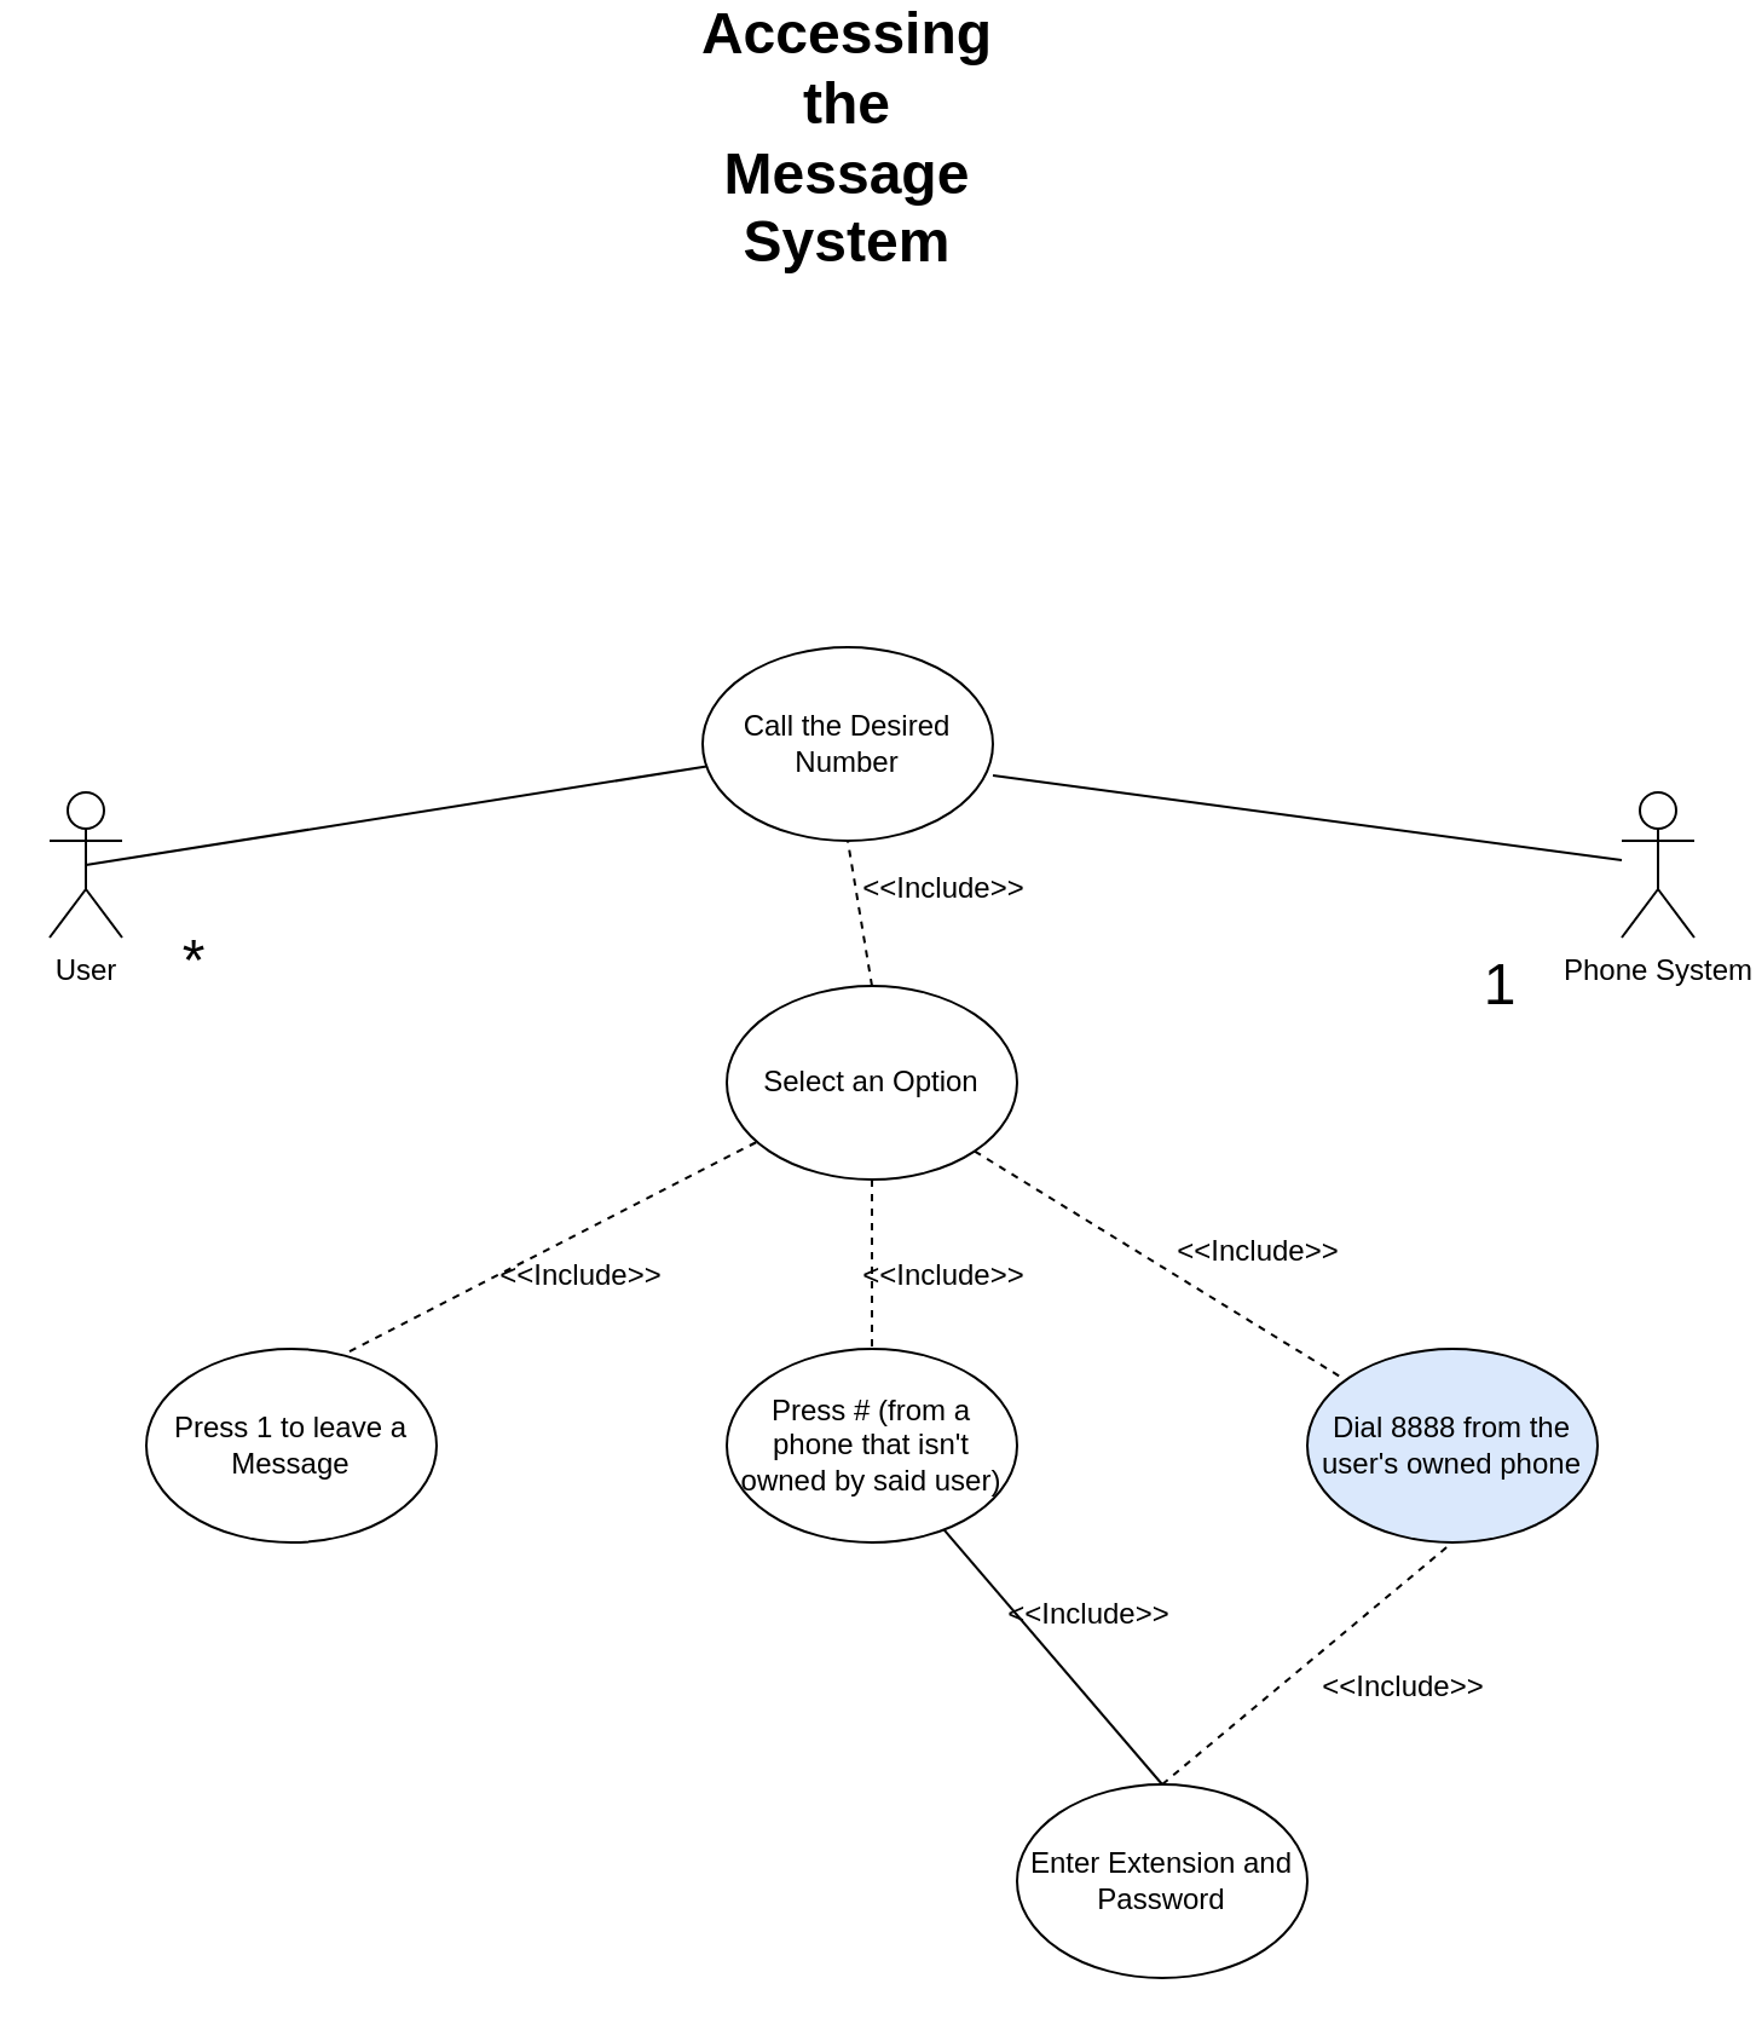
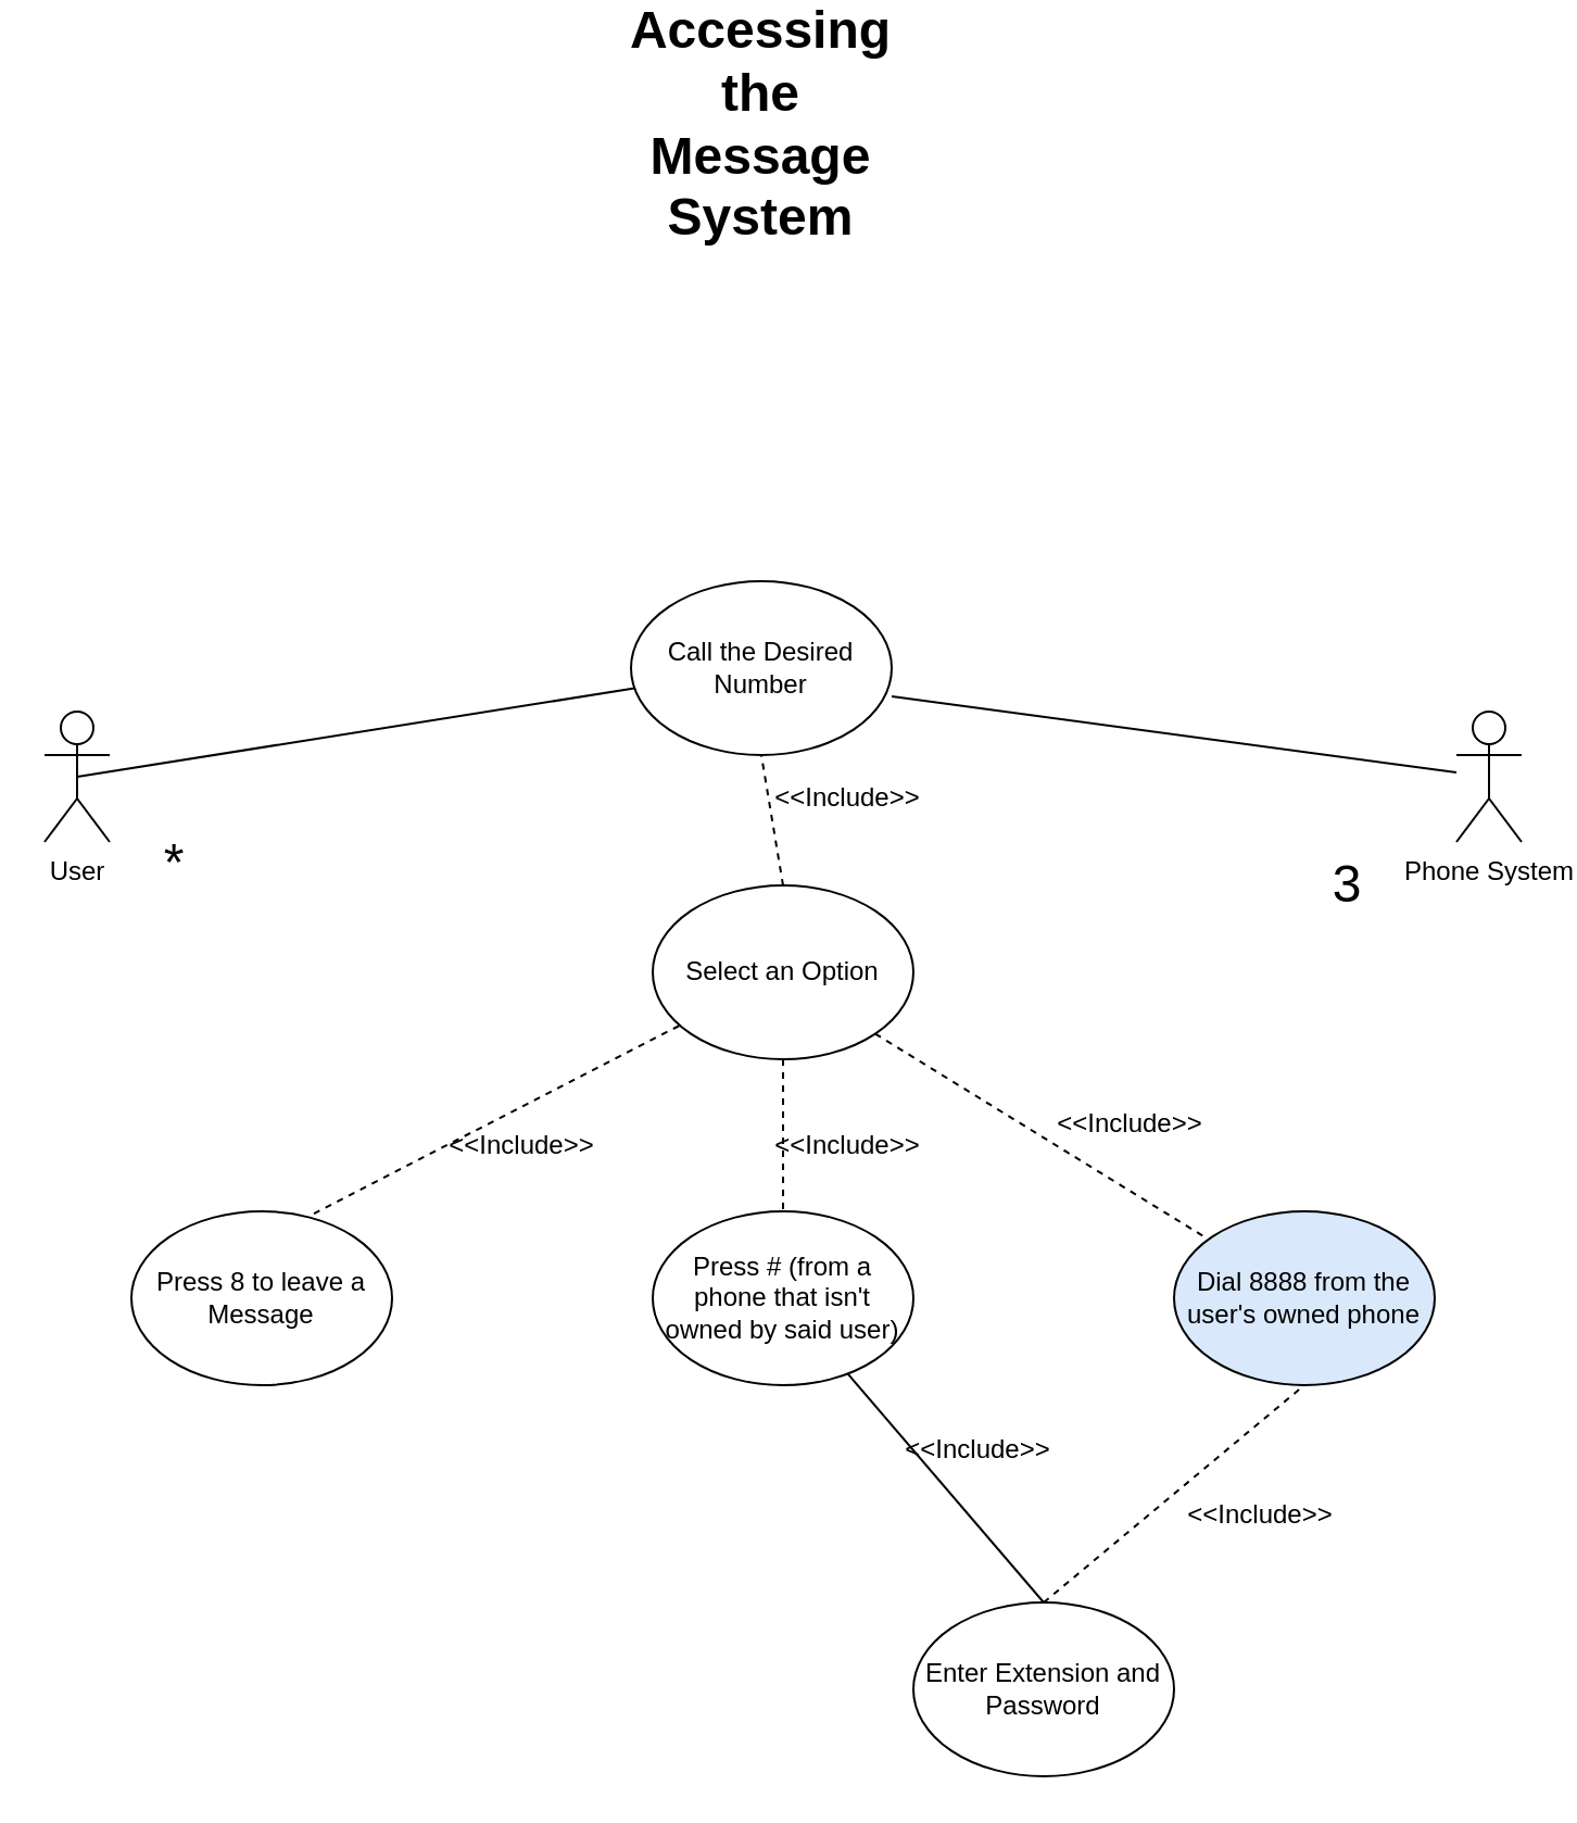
- <mxCell id="26" value="1" style="text;html=1;strokeColor=none;fillColor=none;align=center;verticalAlign=middle;whiteSpace=wrap;rounded=0;fontSize=24;" parent="1" vertex="1"><mxGeometry x="600" y="370" width="40" height="20" as="geometry" /></mxCell>
+ <mxCell id="26" value="3" style="text;html=1;strokeColor=none;fillColor=none;align=center;verticalAlign=middle;whiteSpace=wrap;rounded=0;fontSize=24;" parent="1" vertex="1"><mxGeometry x="600" y="370" width="40" height="20" as="geometry" /></mxCell>
- <mxCell id="8" value="Press 1 to leave a Message" style="ellipse;whiteSpace=wrap;html=1;fontSize=12;" parent="1" vertex="1"><mxGeometry x="60" y="530" width="120" height="80" as="geometry" /></mxCell>
+ <mxCell id="8" value="Press 8 to leave a Message" style="ellipse;whiteSpace=wrap;html=1;fontSize=12;" parent="1" vertex="1"><mxGeometry x="60" y="530" width="120" height="80" as="geometry" /></mxCell>
